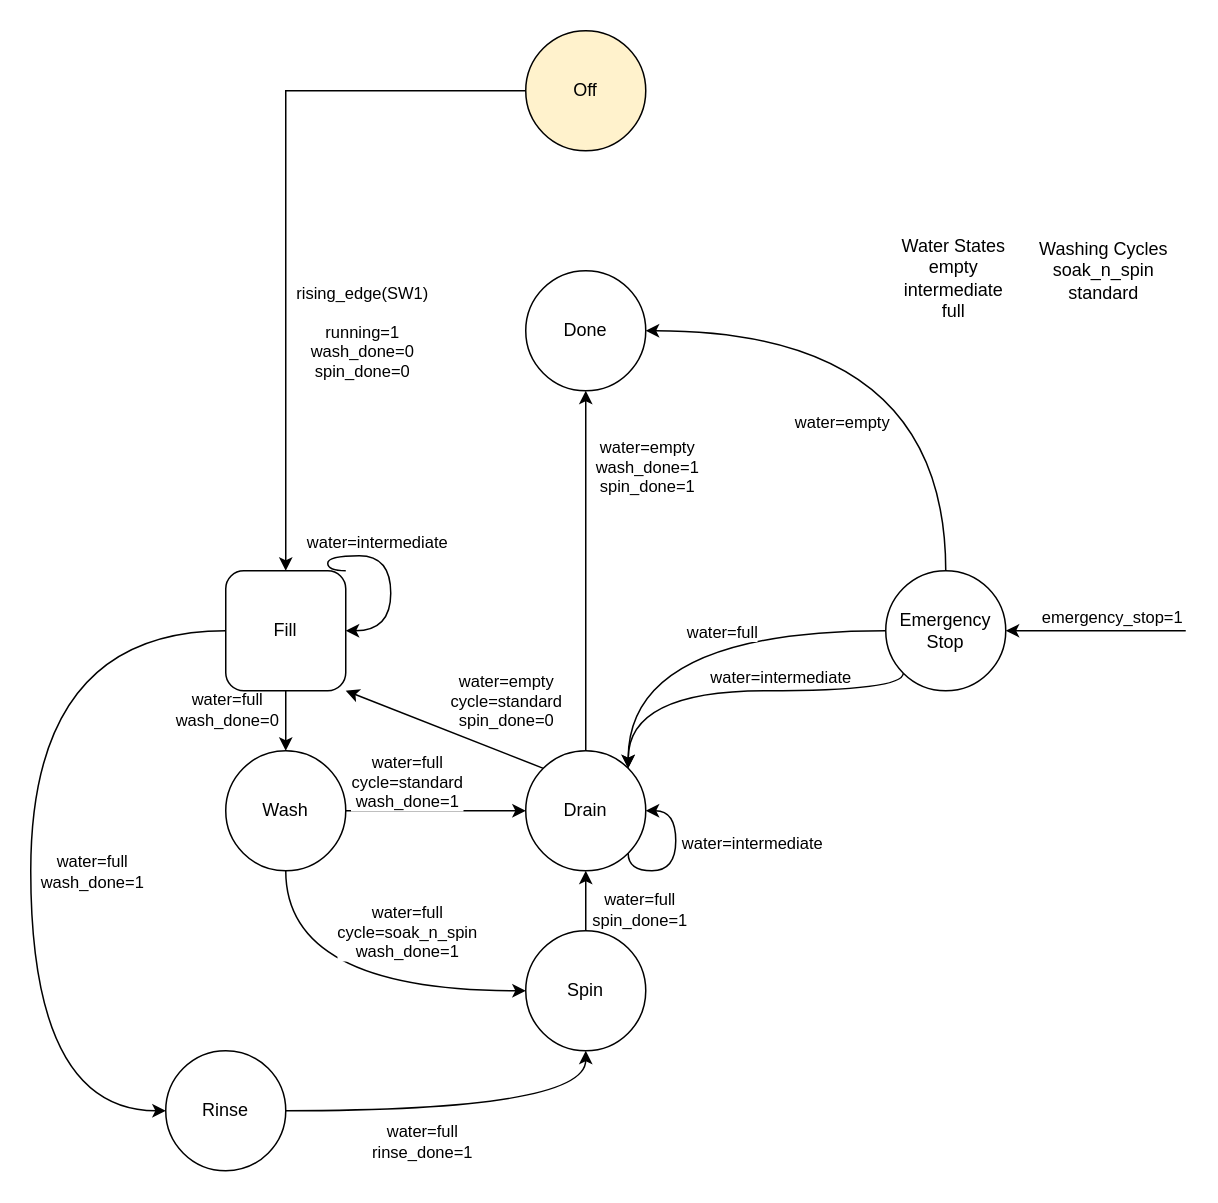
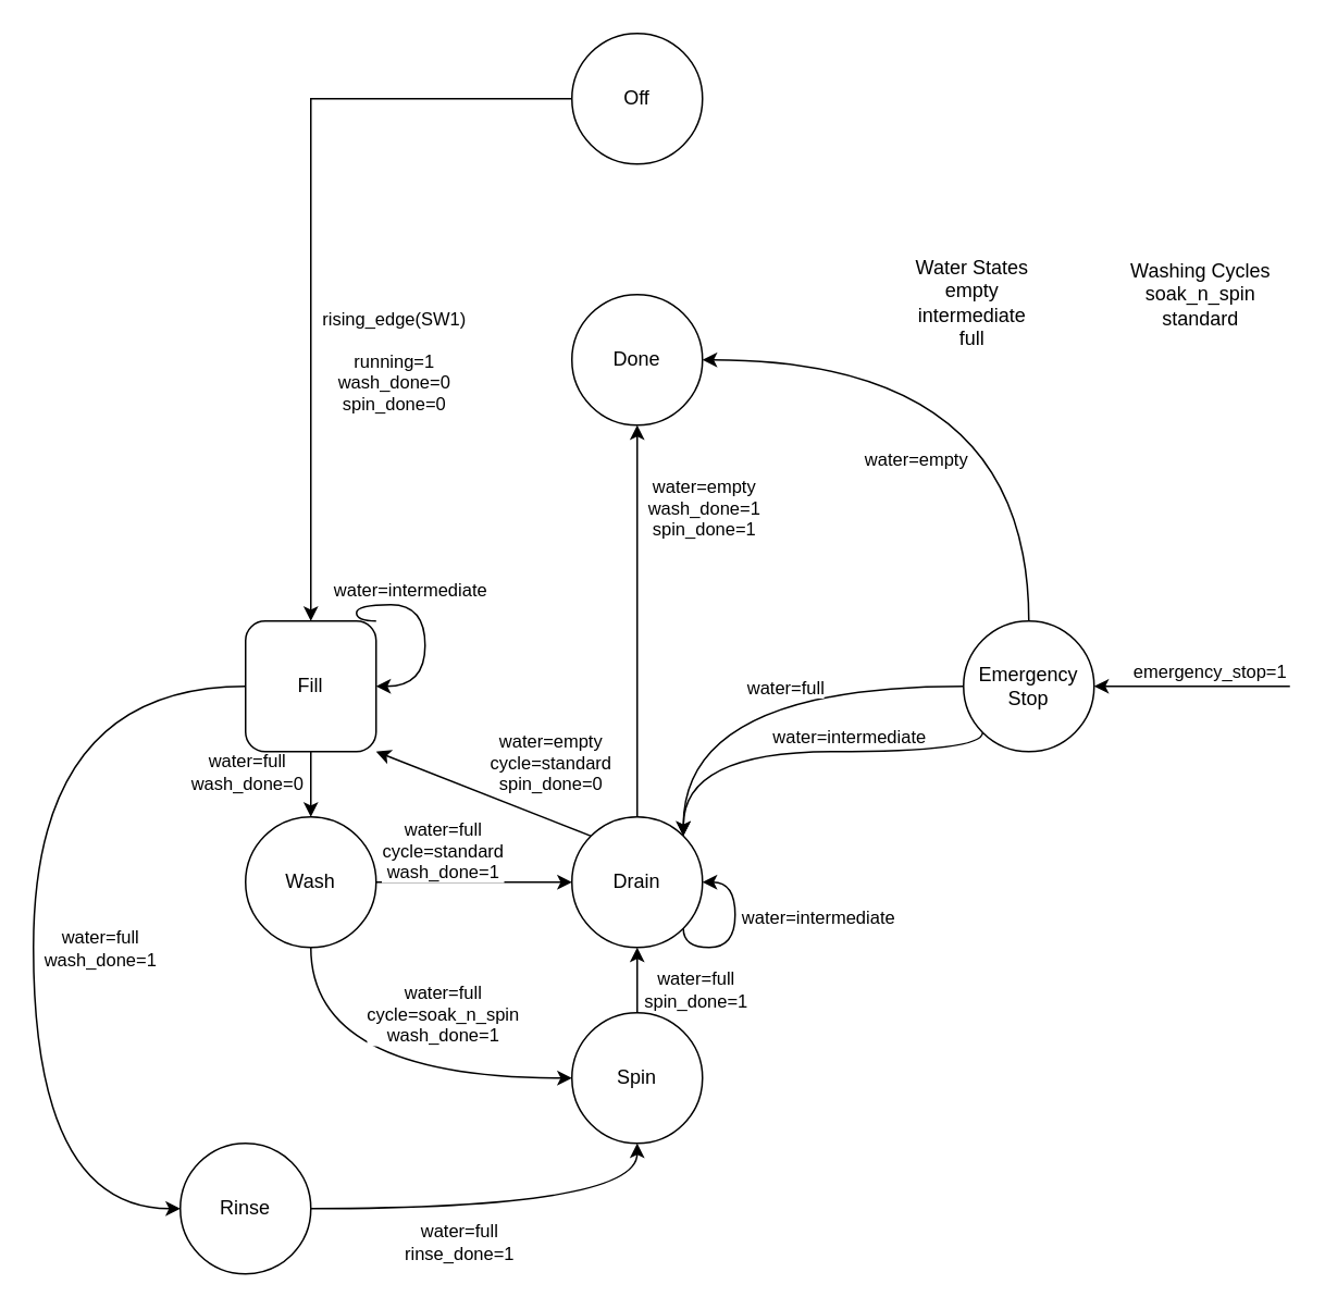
- <mxCell id="41" value="Off" style="ellipse;whiteSpace=wrap;html=1;aspect=fixed;fillColor=#fff2cc;" vertex="1" parent="1"><mxGeometry x="350" y="20" width="80" height="80" as="geometry" /></mxCell>
+ <mxCell id="41" value="Off" style="ellipse;whiteSpace=wrap;html=1;aspect=fixed;" vertex="1" parent="1"><mxGeometry x="350" y="20" width="80" height="80" as="geometry" /></mxCell>
- <mxCell id="35" value="Water States&lt;div&gt;empty&lt;/div&gt;&lt;div&gt;intermediate&lt;/div&gt;&lt;div&gt;full&lt;/div&gt;" style="text;html=1;align=center;verticalAlign=middle;resizable=0;points=[];autosize=1;strokeColor=none;fillColor=none;" vertex="1" parent="1"><mxGeometry x="590" y="150" width="90" height="70" as="geometry" /></mxCell>
+ <mxCell id="35" value="Water States&lt;div&gt;empty&lt;/div&gt;&lt;div&gt;intermediate&lt;/div&gt;&lt;div&gt;full&lt;/div&gt;" style="text;html=1;align=center;verticalAlign=middle;resizable=0;points=[];autosize=1;strokeColor=none;fillColor=none;" vertex="1" parent="1"><mxGeometry x="550" y="150" width="90" height="70" as="geometry" /></mxCell>
